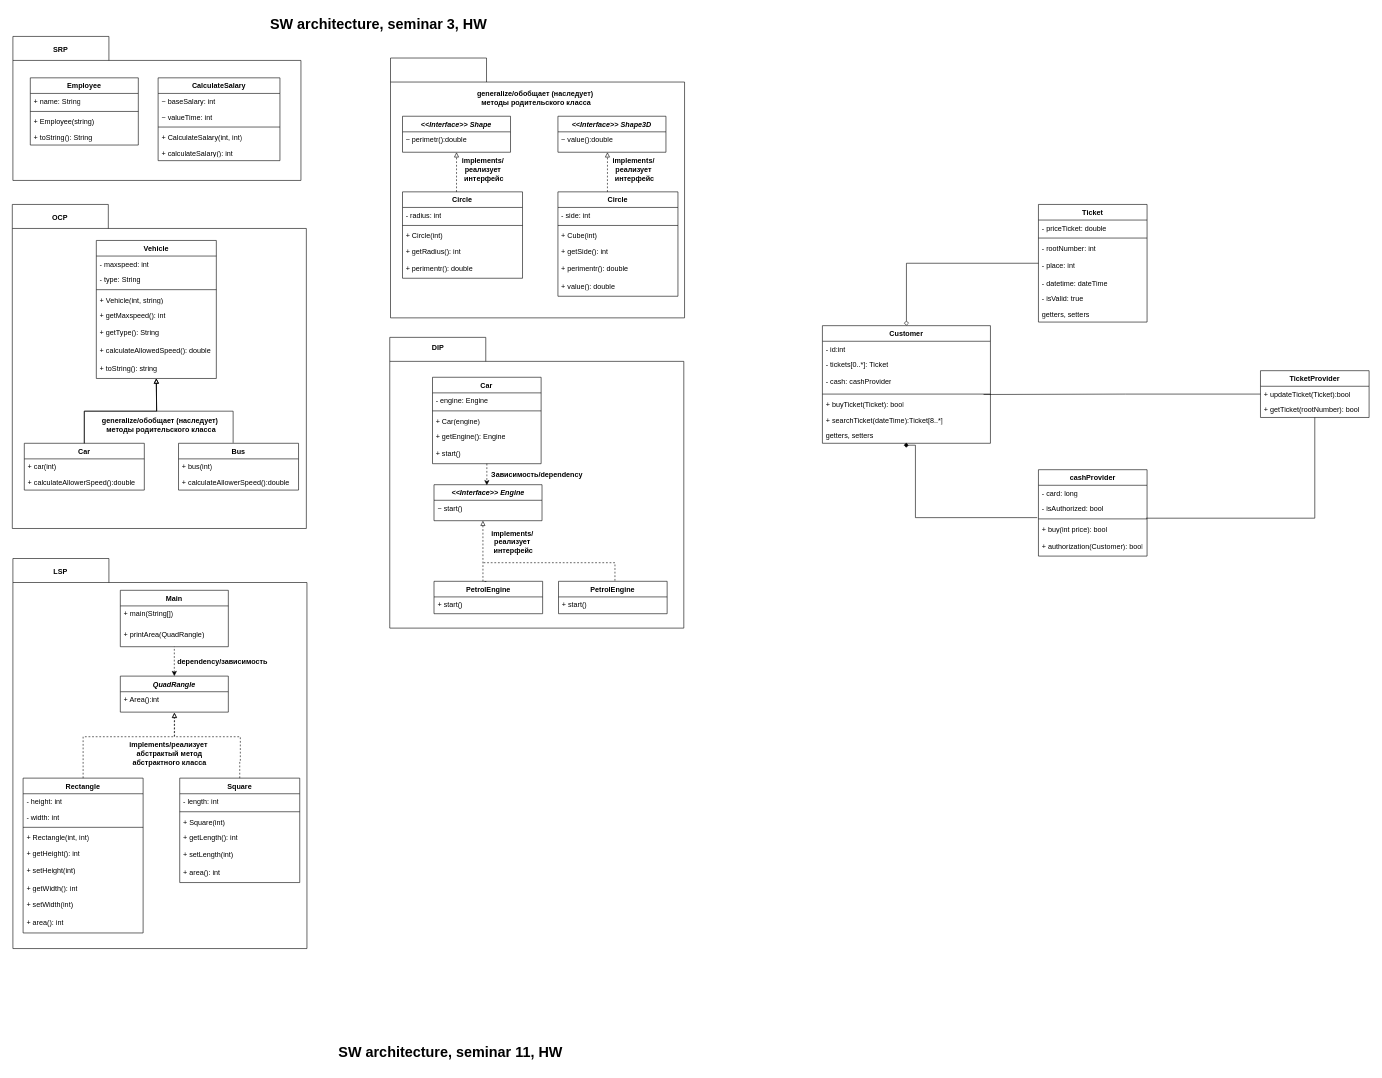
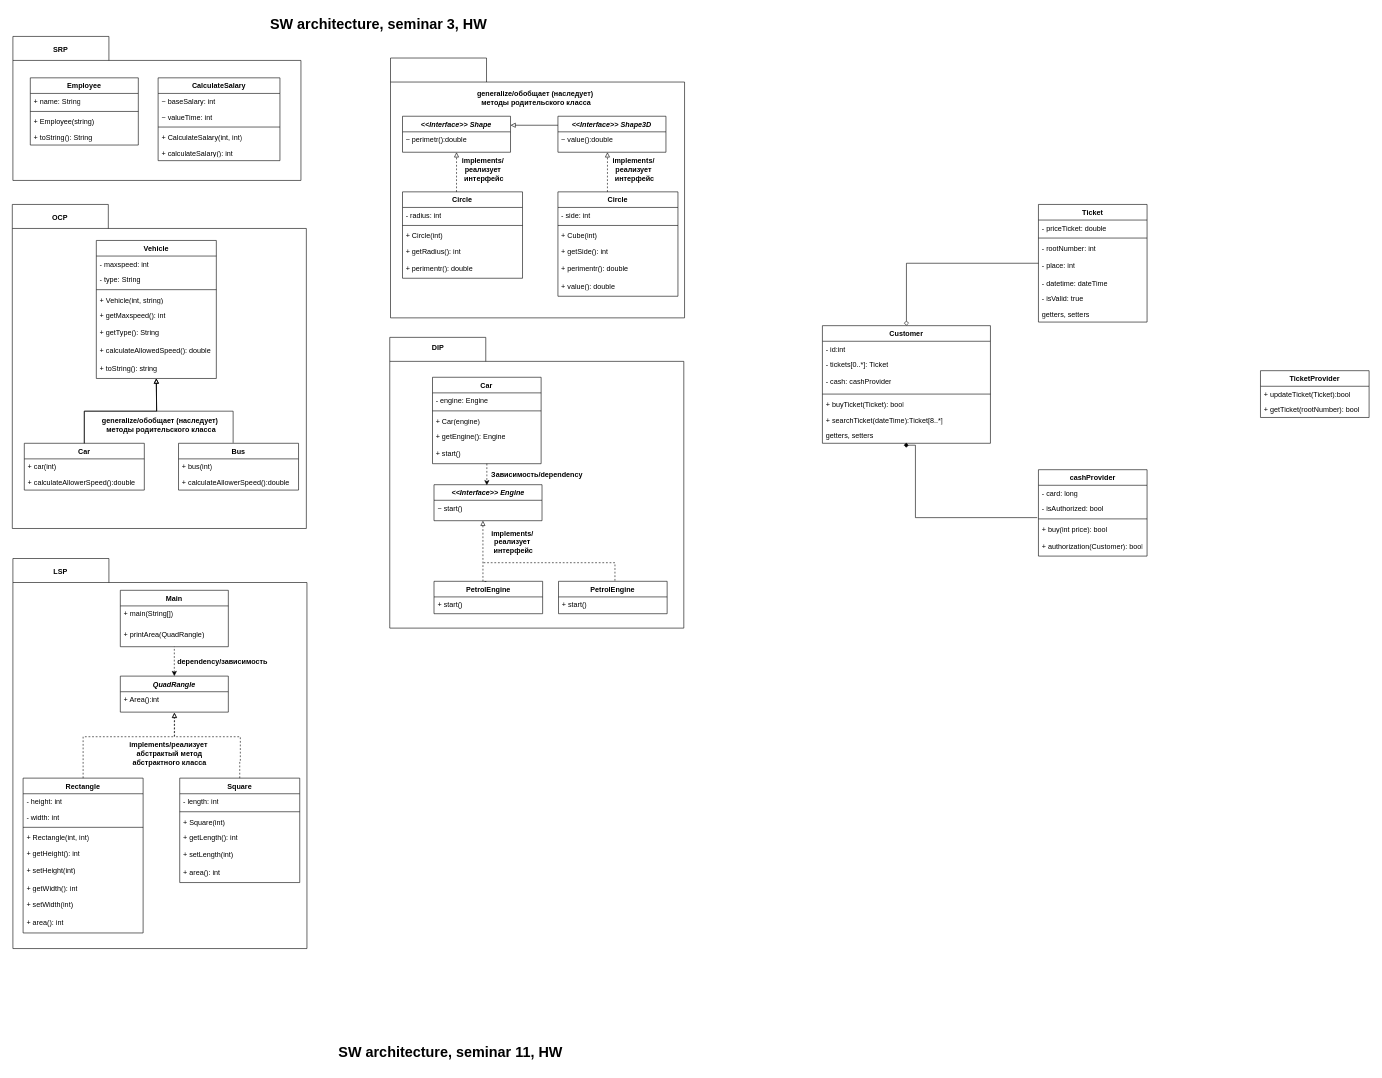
+ <mxCell id="89" value="" style="endArrow=block;endFill=0;html=1;edgeStyle=orthogonalEdgeStyle;align=left;verticalAlign=top;rounded=0;exitX=0;exitY=0.25;exitDx=0;exitDy=0;entryX=1;entryY=0.25;entryDx=0;entryDy=0;" parent="1" source="70" target="68" edge="1"><mxGeometry x="-1" relative="1" as="geometry"><mxPoint x="807.25" y="717" as="sourcePoint" /><mxPoint x="927.25" y="609" as="targetPoint" /><mxPoint as="offset" /></mxGeometry></mxCell>
- <mxCell id="119" style="edgeStyle=orthogonalEdgeStyle;rounded=0;orthogonalLoop=1;jettySize=auto;html=1;entryX=0.959;entryY=-0.127;entryDx=0;entryDy=0;entryPerimeter=0;endArrow=none;endFill=0;" parent="1" source="120" target="135" edge="1"><mxGeometry relative="1" as="geometry" /></mxCell>
- <mxCell id="118" style="edgeStyle=orthogonalEdgeStyle;rounded=0;orthogonalLoop=1;jettySize=auto;html=1;entryX=0.992;entryY=-0.185;entryDx=0;entryDy=0;entryPerimeter=0;endArrow=none;endFill=0;" parent="1" source="120" target="127" edge="1"><mxGeometry relative="1" as="geometry" /></mxCell>
